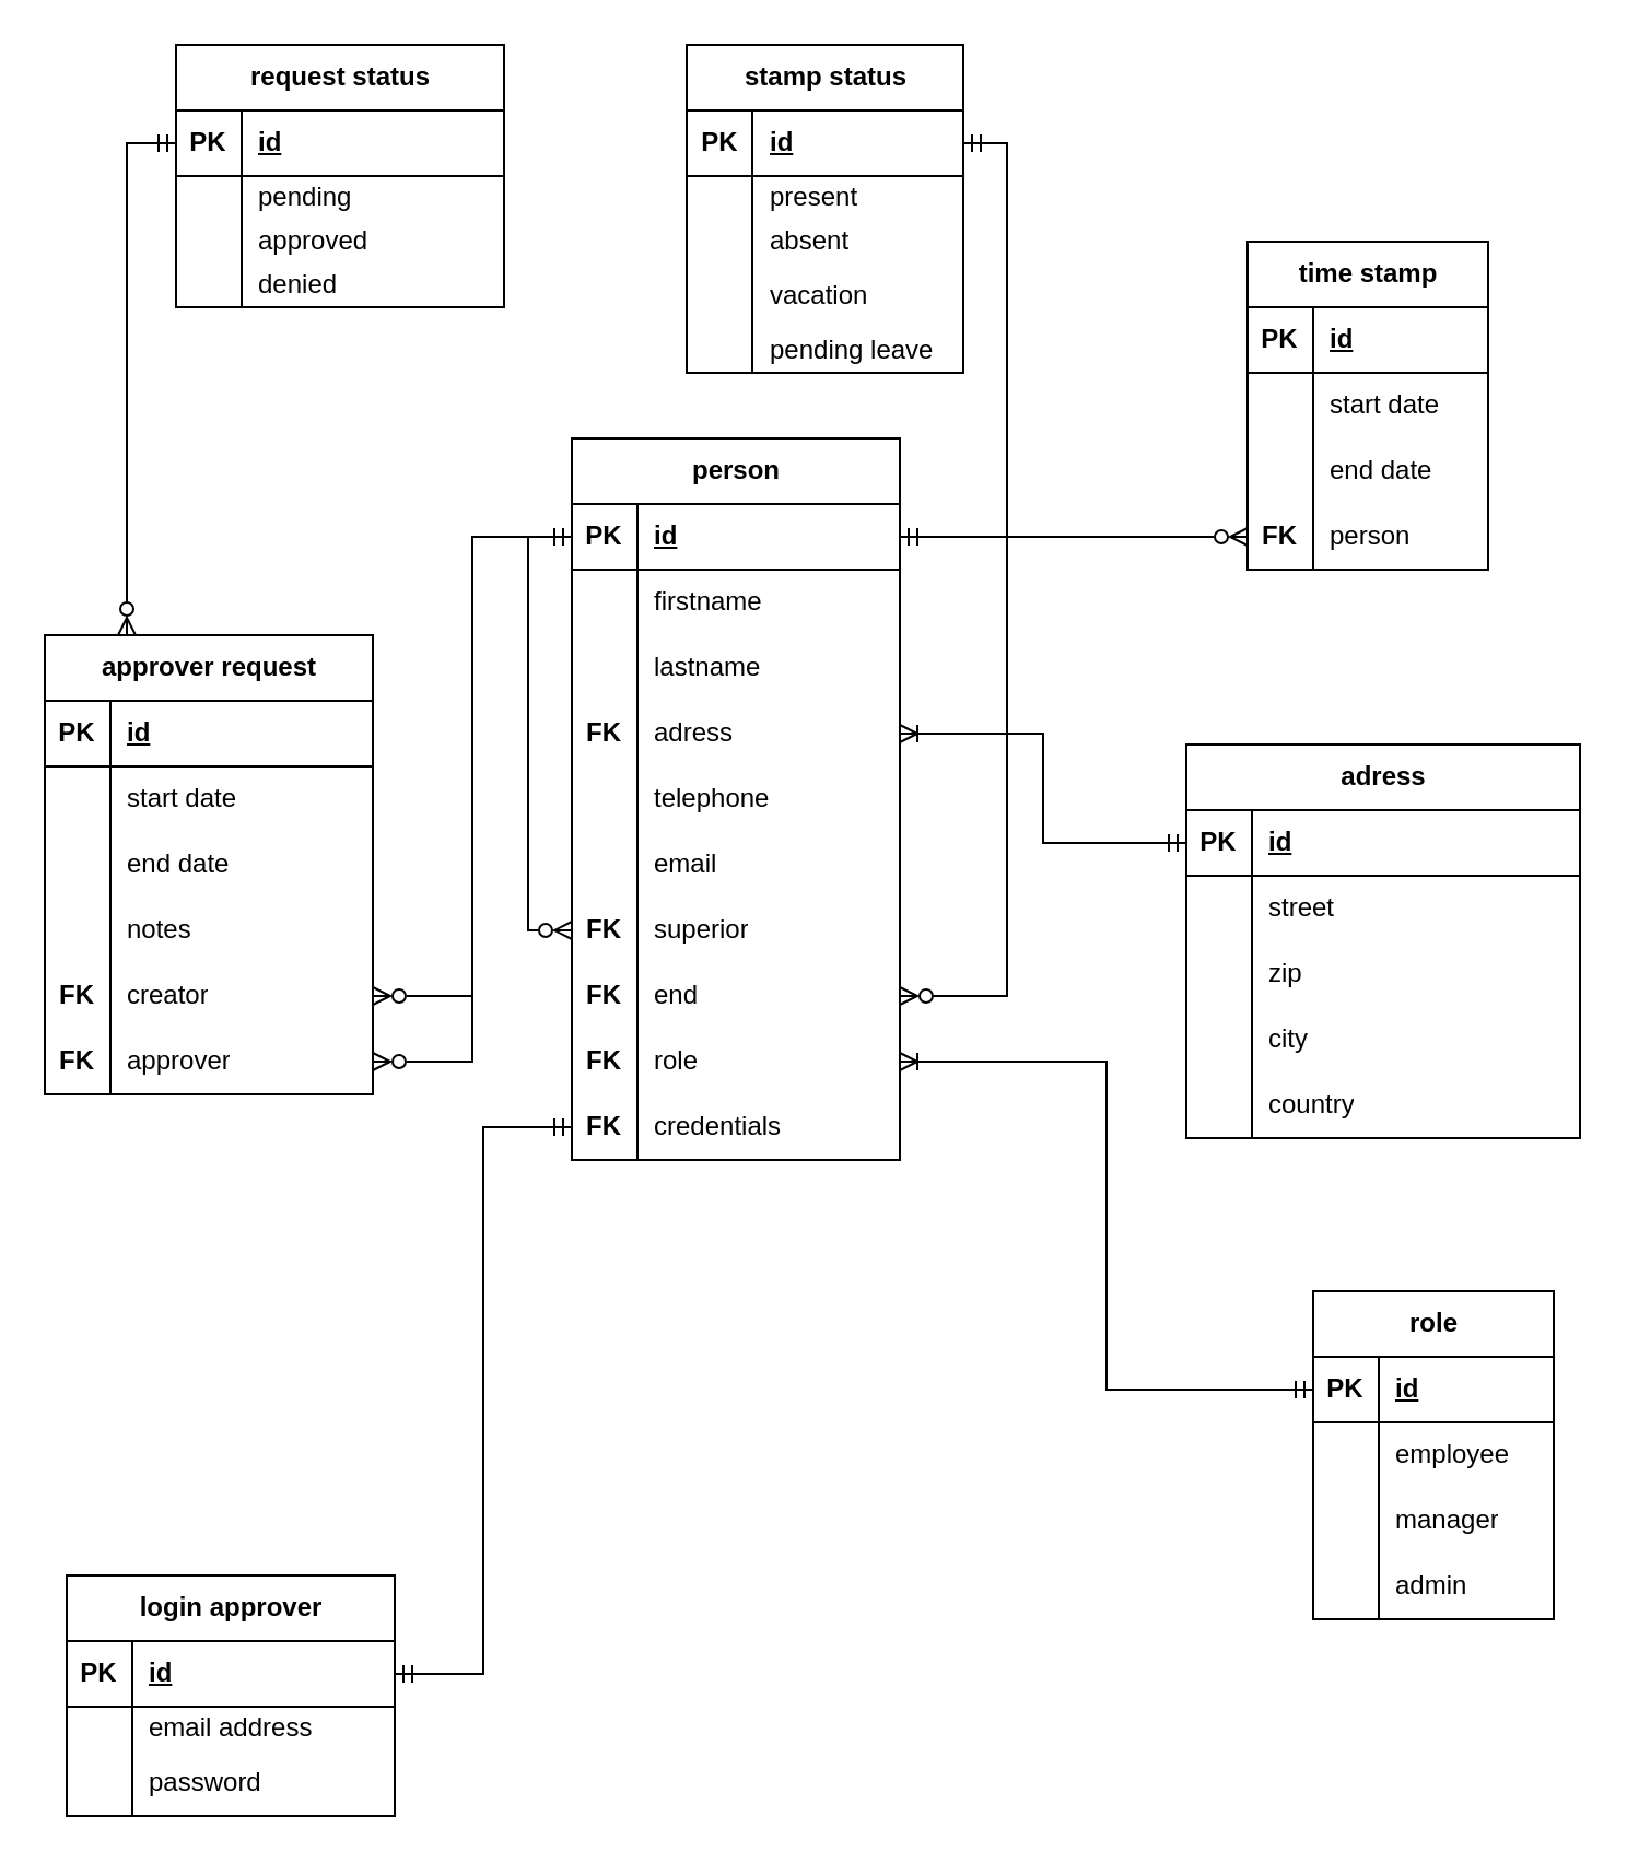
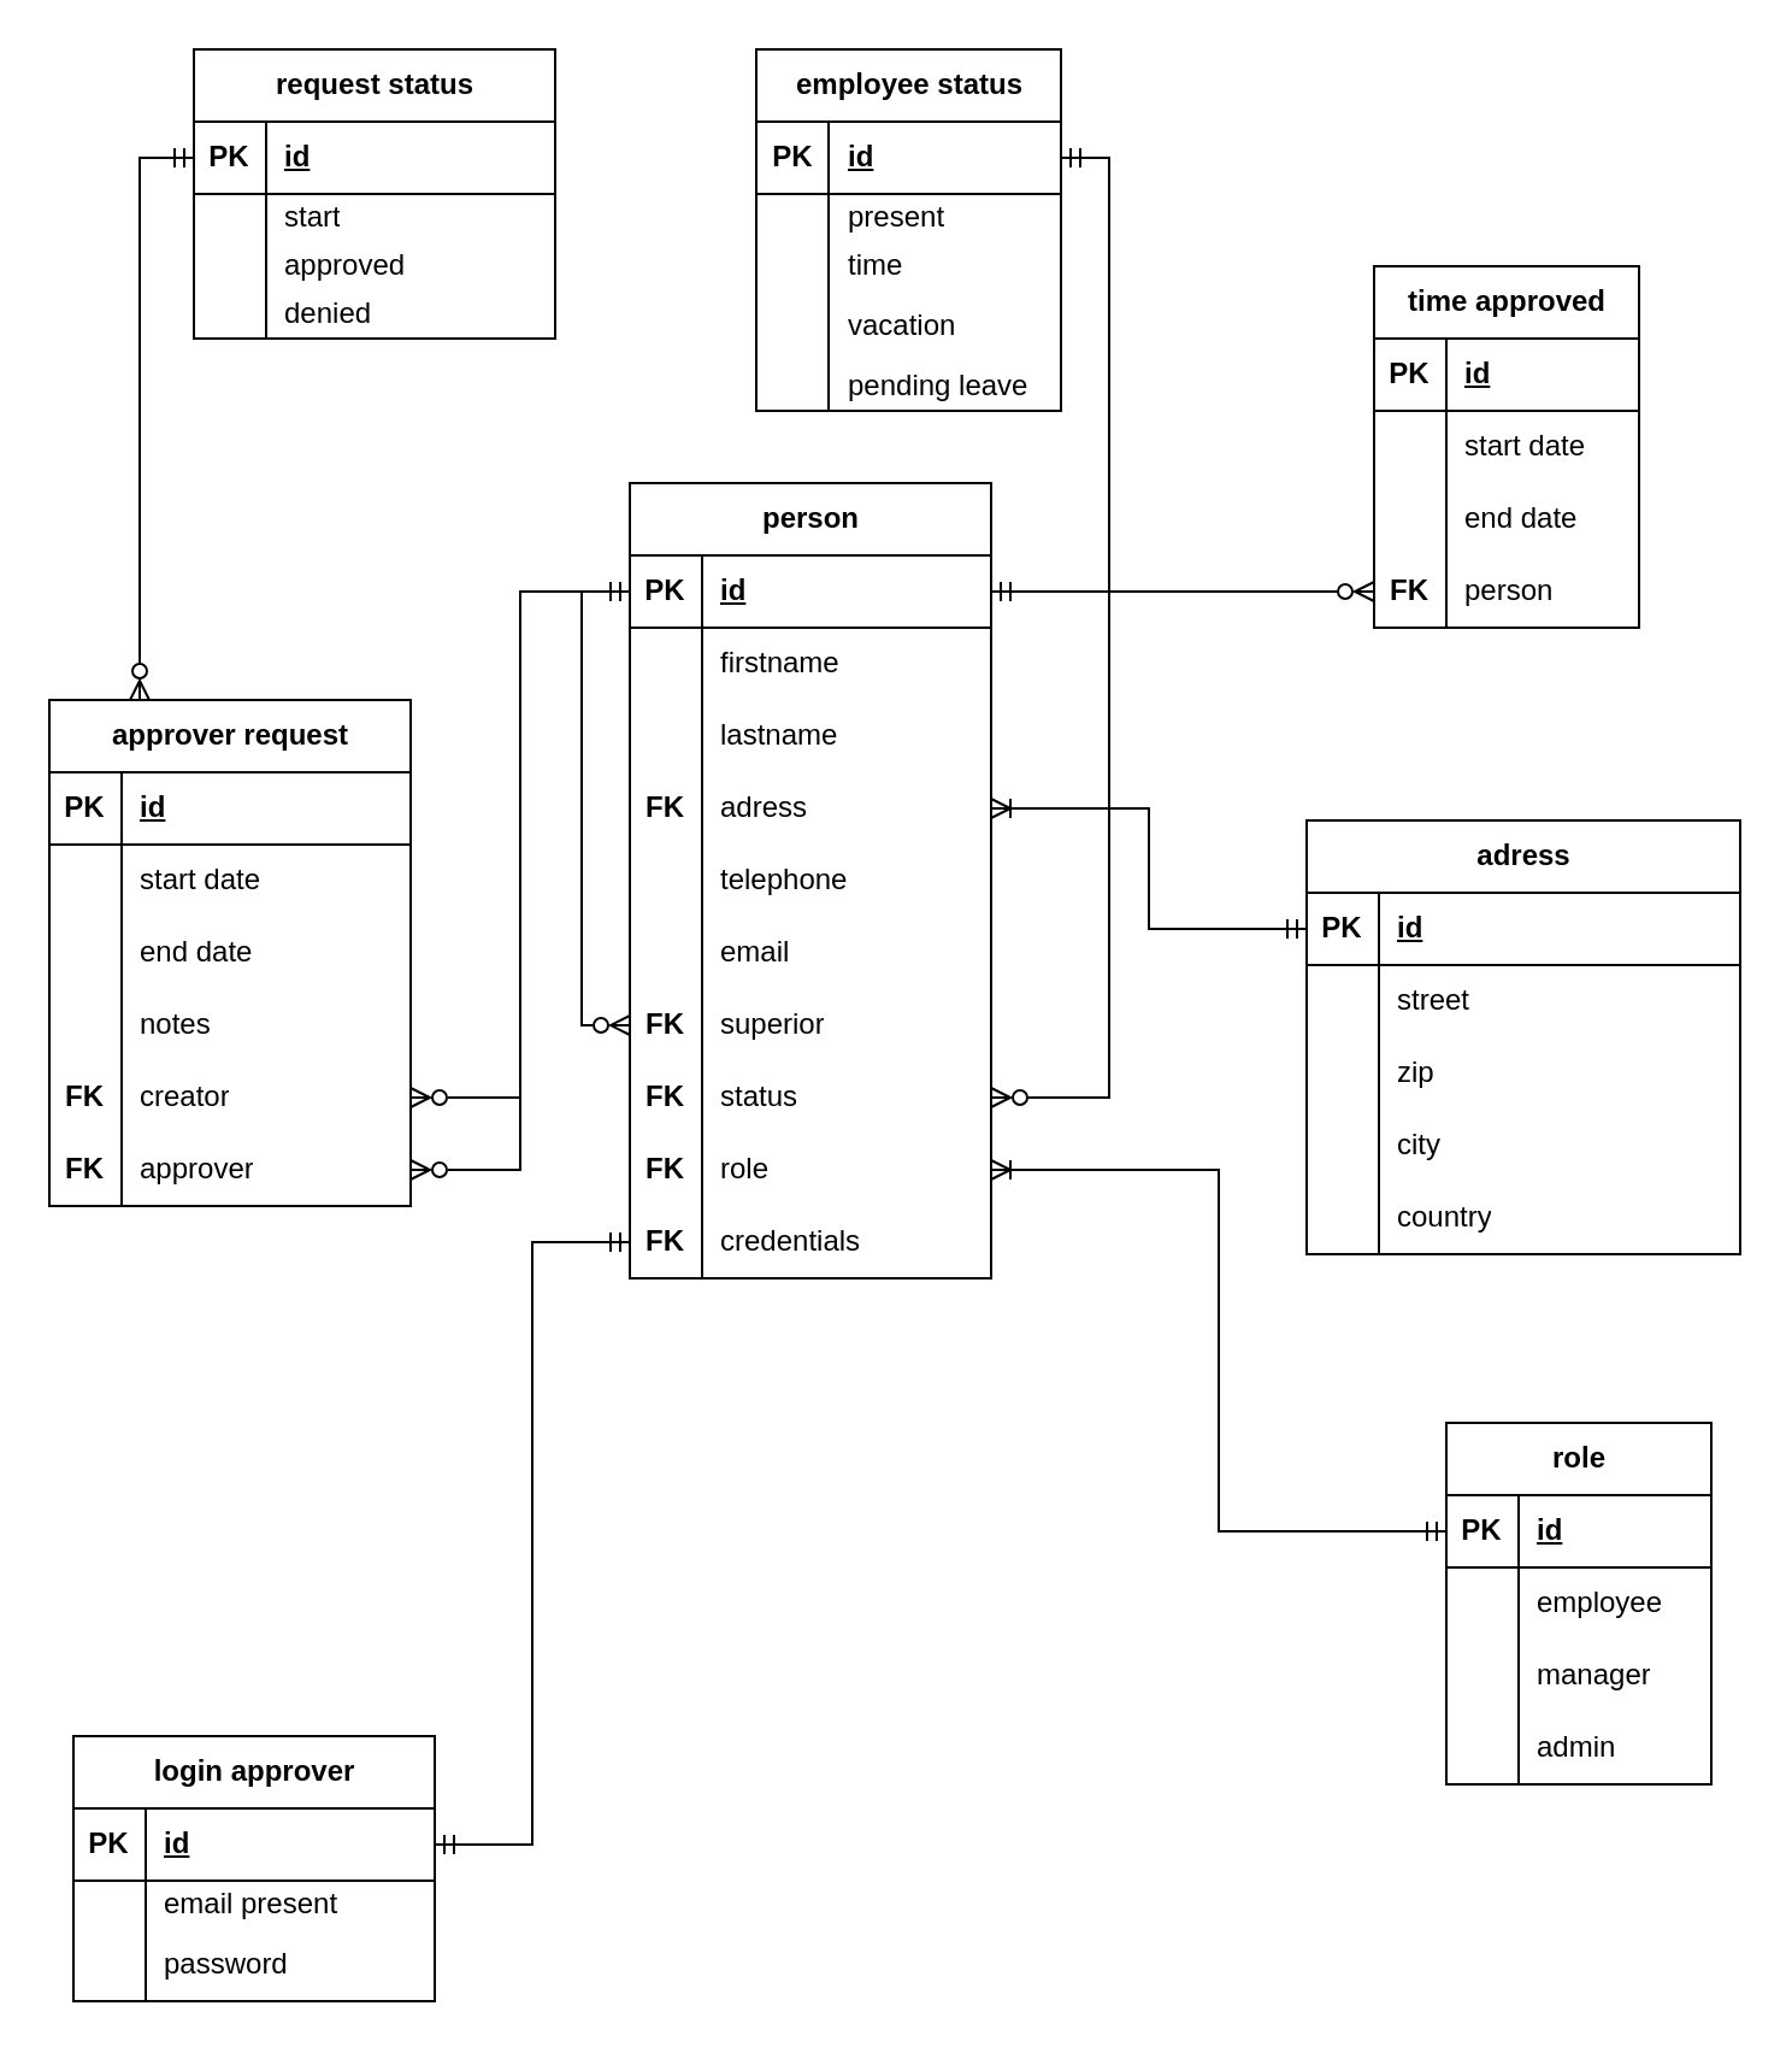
- <mxCell id="28" value="stamp status" style="shape=table;startSize=30;container=1;collapsible=1;childLayout=tableLayout;fixedRows=1;rowLines=0;fontStyle=1;align=center;resizeLast=1;html=1;" parent="1" vertex="1"><mxGeometry x="313.5" y="20" width="126.5" height="150" as="geometry" /></mxCell>
+ <mxCell id="28" value="employee status" style="shape=table;startSize=30;container=1;collapsible=1;childLayout=tableLayout;fixedRows=1;rowLines=0;fontStyle=1;align=center;resizeLast=1;html=1;" parent="1" vertex="1"><mxGeometry x="313.5" y="20" width="126.5" height="150" as="geometry" /></mxCell>
- <mxCell id="79" value="pending" style="shape=partialRectangle;connectable=0;fillColor=none;top=0;left=0;bottom=0;right=0;align=left;spacingLeft=6;overflow=hidden;whiteSpace=wrap;html=1;" parent="77" vertex="1"><mxGeometry x="30" width="120" height="20" as="geometry"><mxRectangle width="120" height="20" as="alternateBounds" /></mxGeometry></mxCell>
+ <mxCell id="79" value="start" style="shape=partialRectangle;connectable=0;fillColor=none;top=0;left=0;bottom=0;right=0;align=left;spacingLeft=6;overflow=hidden;whiteSpace=wrap;html=1;" parent="77" vertex="1"><mxGeometry x="30" width="120" height="20" as="geometry"><mxRectangle width="120" height="20" as="alternateBounds" /></mxGeometry></mxCell>
- <mxCell id="37" value="absent" style="shape=partialRectangle;connectable=0;fillColor=none;top=0;left=0;bottom=0;right=0;align=left;spacingLeft=6;overflow=hidden;whiteSpace=wrap;html=1;" parent="35" vertex="1"><mxGeometry x="30" width="96.5" height="20" as="geometry"><mxRectangle width="96.5" height="20" as="alternateBounds" /></mxGeometry></mxCell>
+ <mxCell id="37" value="time" style="shape=partialRectangle;connectable=0;fillColor=none;top=0;left=0;bottom=0;right=0;align=left;spacingLeft=6;overflow=hidden;whiteSpace=wrap;html=1;" parent="35" vertex="1"><mxGeometry x="30" width="96.5" height="20" as="geometry"><mxRectangle width="96.5" height="20" as="alternateBounds" /></mxGeometry></mxCell>
- <mxCell id="15" value="time stamp" style="shape=table;startSize=30;container=1;collapsible=1;childLayout=tableLayout;fixedRows=1;rowLines=0;fontStyle=1;align=center;resizeLast=1;html=1;" parent="1" vertex="1"><mxGeometry x="570" y="110" width="110" height="150" as="geometry" /></mxCell>
+ <mxCell id="15" value="time approved" style="shape=table;startSize=30;container=1;collapsible=1;childLayout=tableLayout;fixedRows=1;rowLines=0;fontStyle=1;align=center;resizeLast=1;html=1;" parent="1" vertex="1"><mxGeometry x="570" y="110" width="110" height="150" as="geometry" /></mxCell>
- <mxCell id="115" value="end" style="shape=partialRectangle;connectable=0;fillColor=none;top=0;left=0;bottom=0;right=0;align=left;spacingLeft=6;overflow=hidden;whiteSpace=wrap;html=1;" parent="113" vertex="1"><mxGeometry x="30" width="120" height="30" as="geometry"><mxRectangle width="120" height="30" as="alternateBounds" /></mxGeometry></mxCell>
+ <mxCell id="115" value="status" style="shape=partialRectangle;connectable=0;fillColor=none;top=0;left=0;bottom=0;right=0;align=left;spacingLeft=6;overflow=hidden;whiteSpace=wrap;html=1;" parent="113" vertex="1"><mxGeometry x="30" width="120" height="30" as="geometry"><mxRectangle width="120" height="30" as="alternateBounds" /></mxGeometry></mxCell>
- <mxCell id="69" value="email address" style="shape=partialRectangle;connectable=0;fillColor=none;top=0;left=0;bottom=0;right=0;align=left;spacingLeft=6;overflow=hidden;whiteSpace=wrap;html=1;" parent="67" vertex="1"><mxGeometry x="30" width="120" height="20" as="geometry"><mxRectangle width="120" height="20" as="alternateBounds" /></mxGeometry></mxCell>
+ <mxCell id="69" value="email present" style="shape=partialRectangle;connectable=0;fillColor=none;top=0;left=0;bottom=0;right=0;align=left;spacingLeft=6;overflow=hidden;whiteSpace=wrap;html=1;" parent="67" vertex="1"><mxGeometry x="30" width="120" height="20" as="geometry"><mxRectangle width="120" height="20" as="alternateBounds" /></mxGeometry></mxCell>
